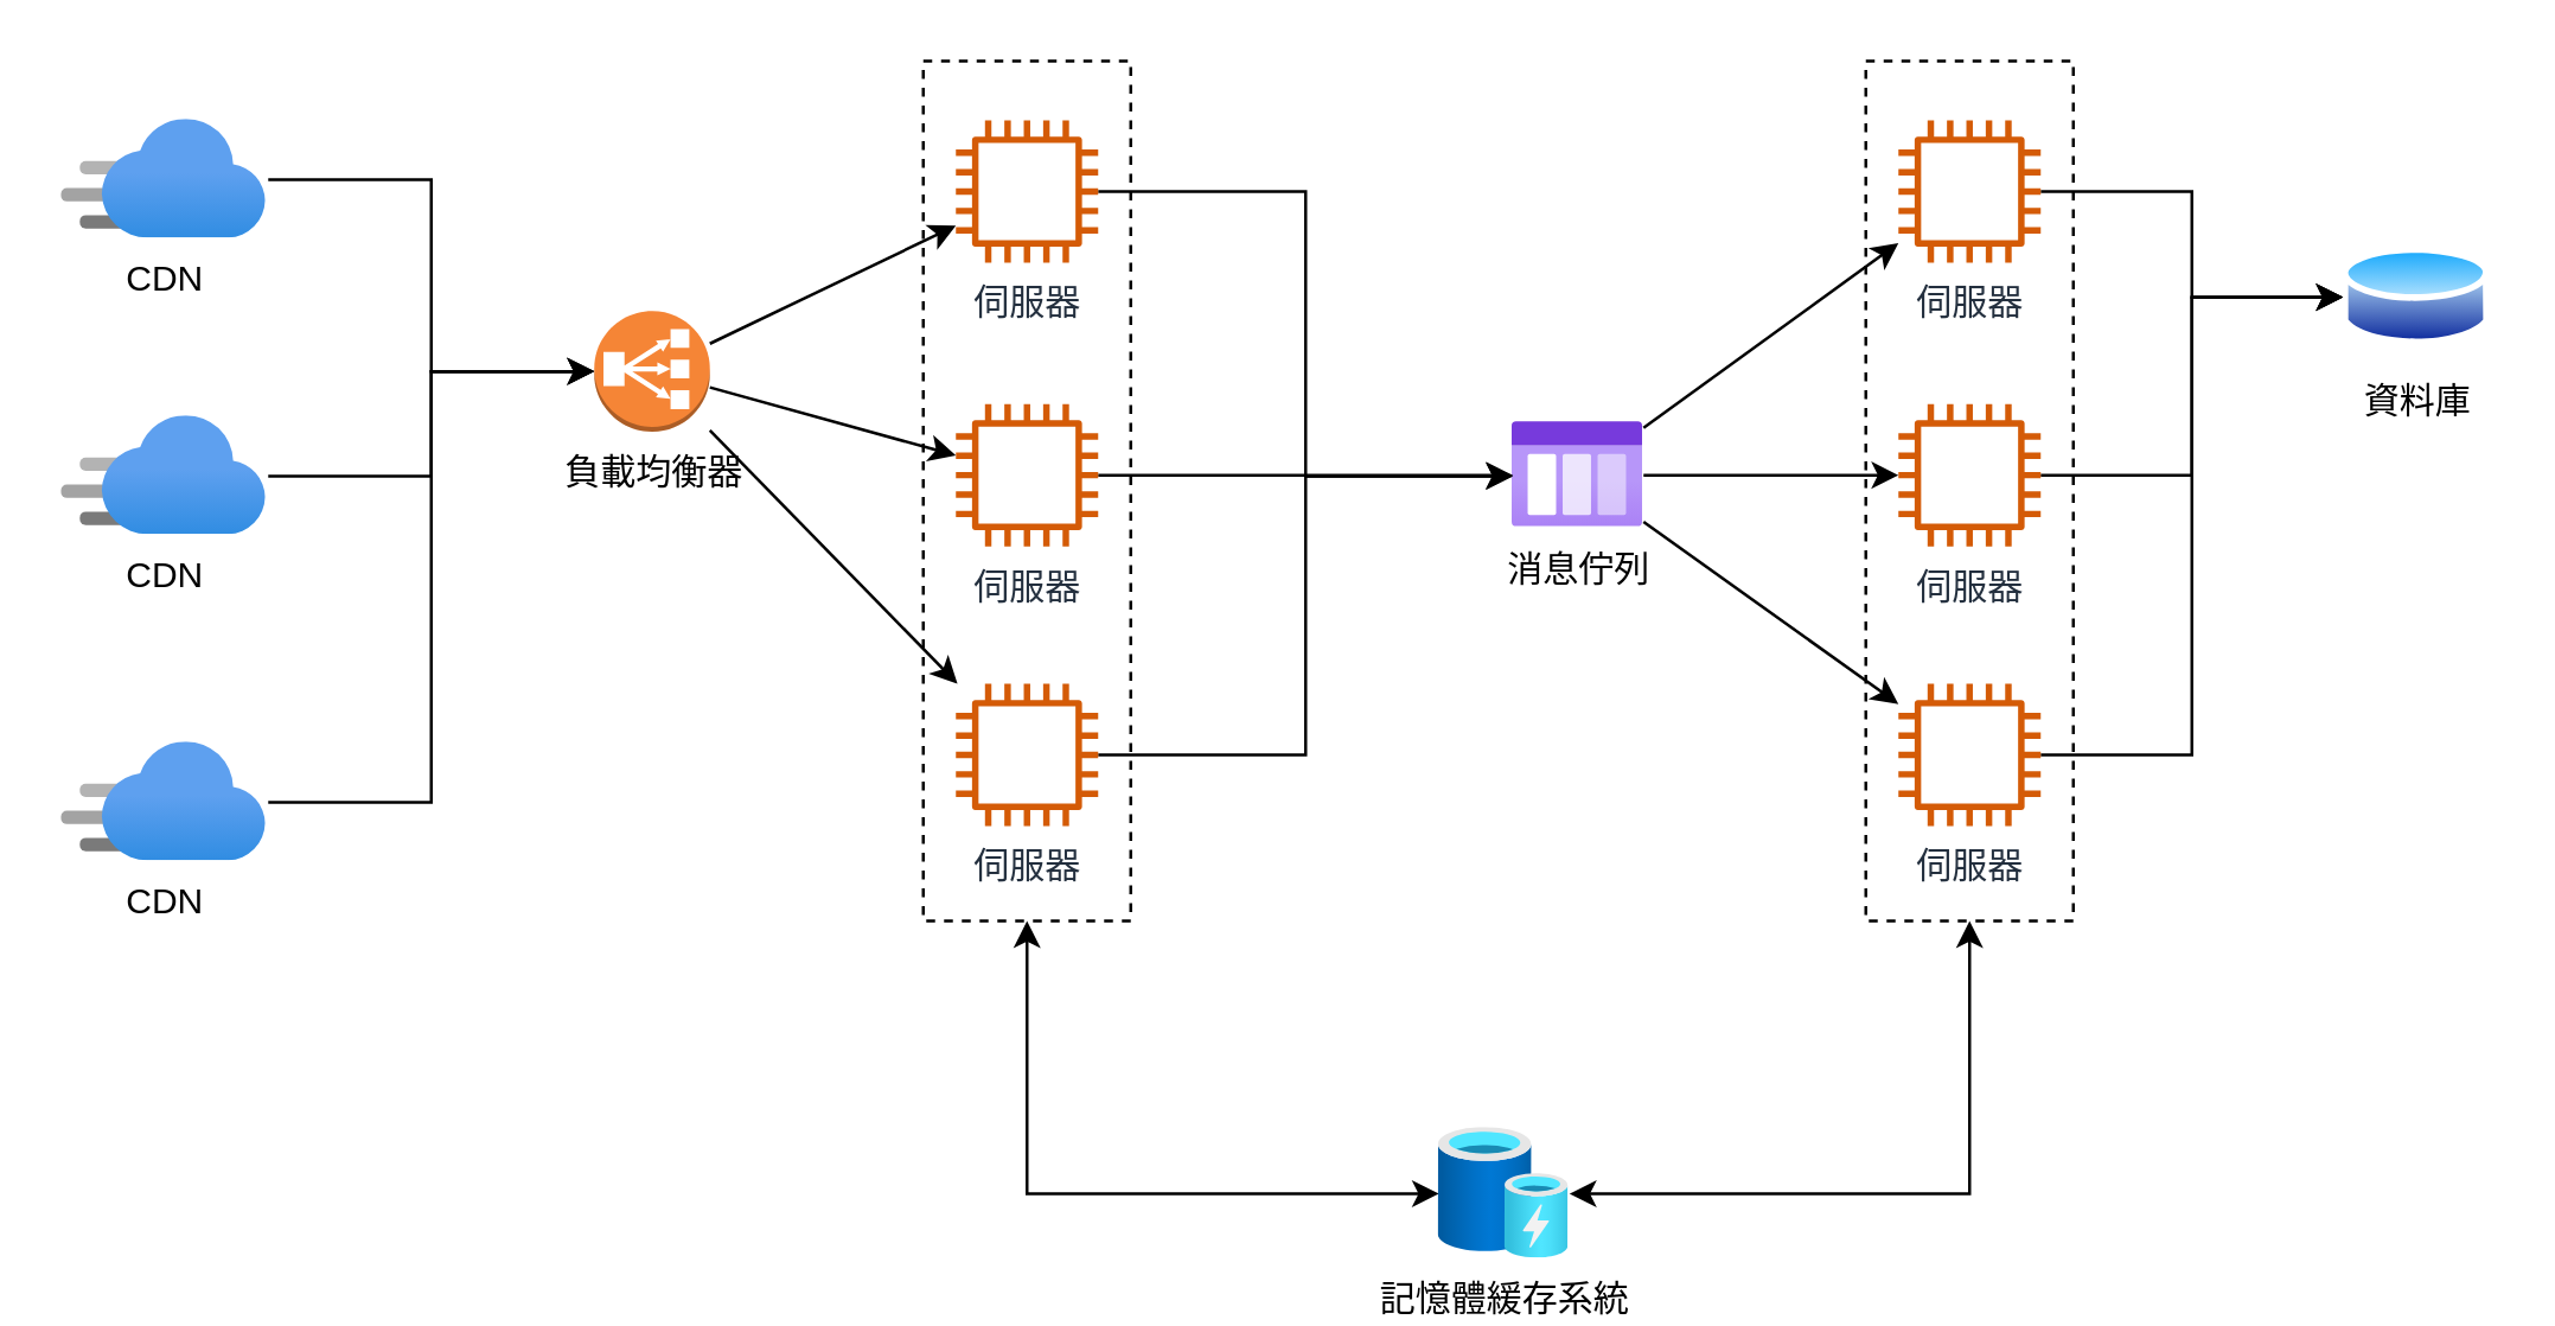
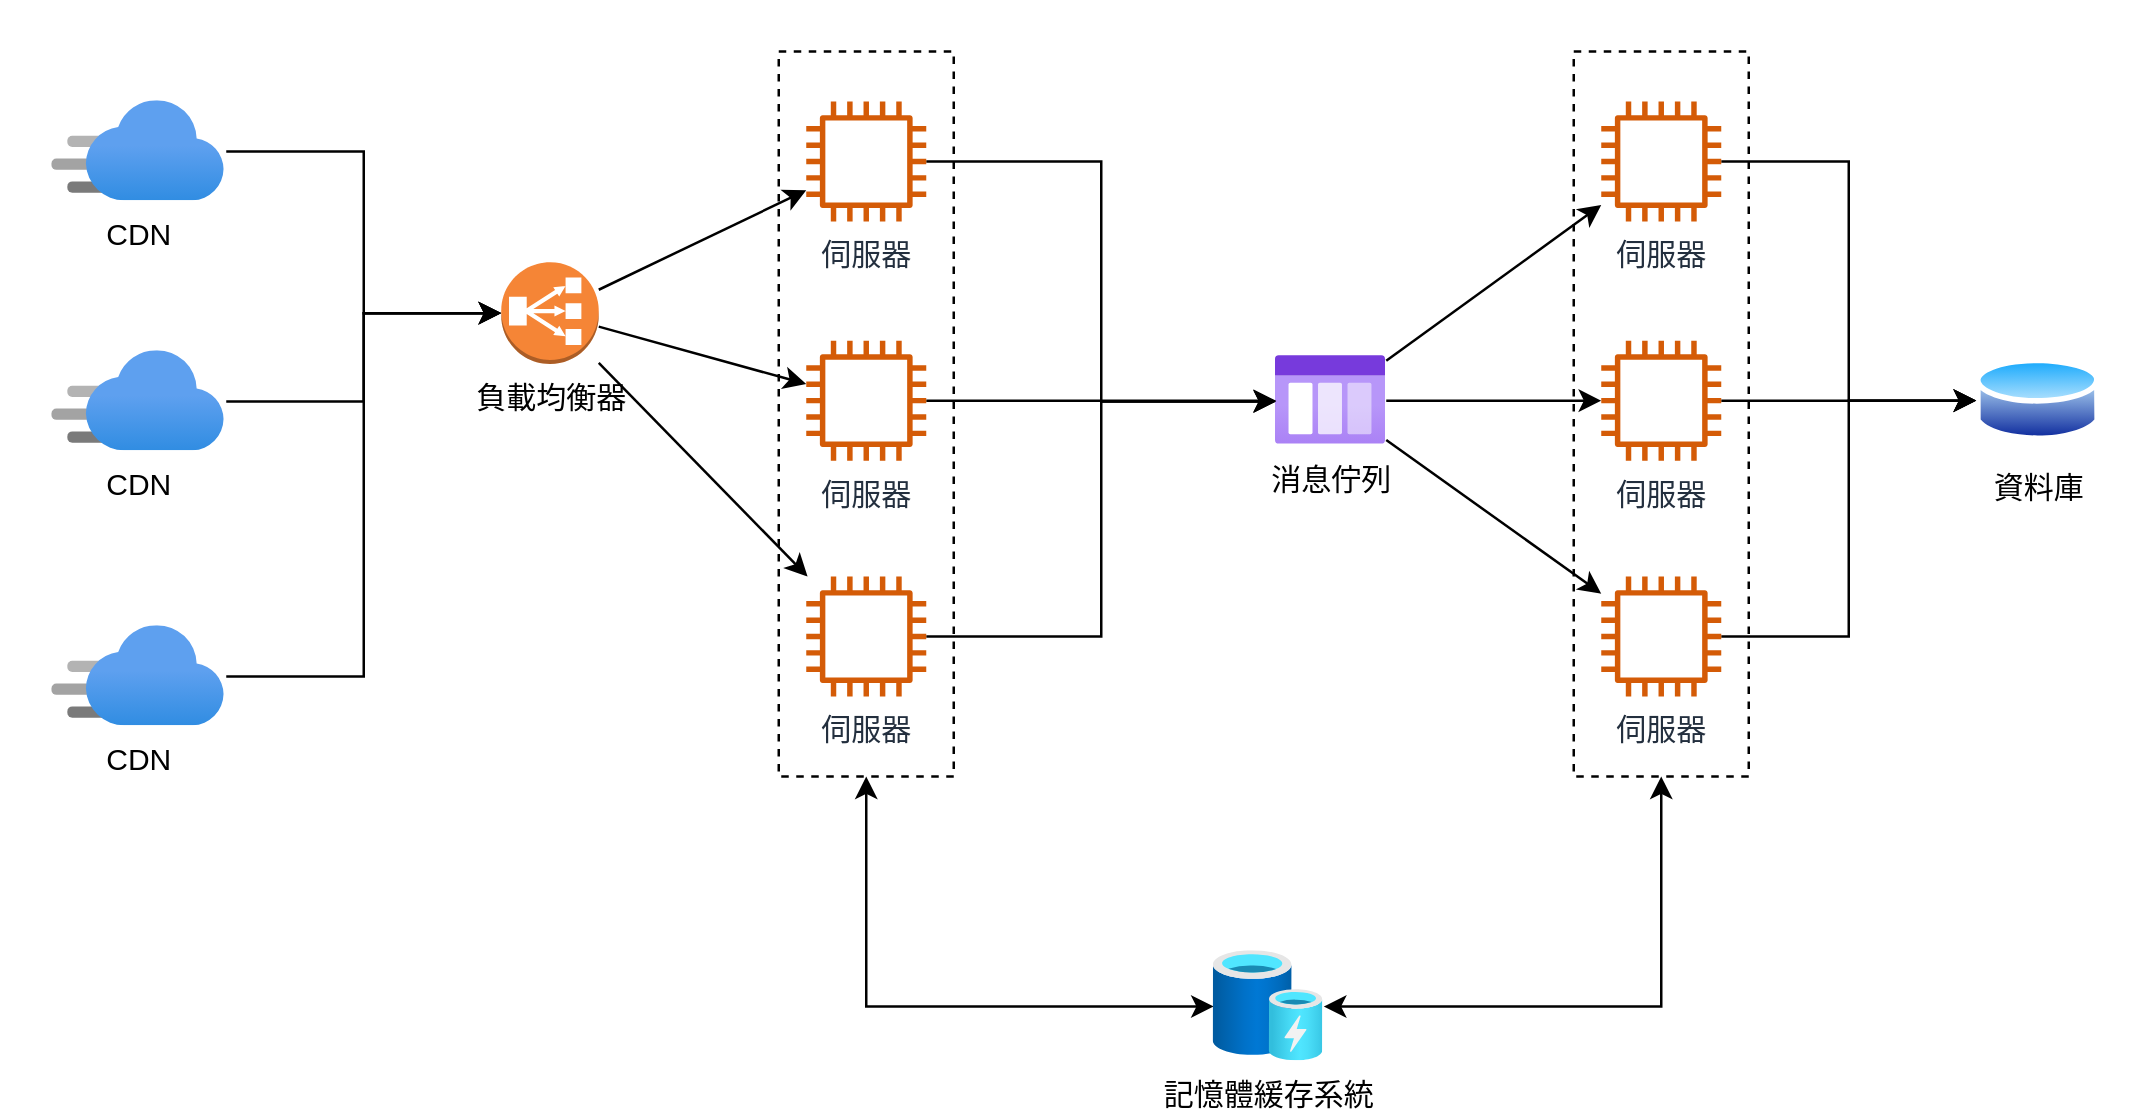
- <mxCell id="12" value="資料庫" style="aspect=fixed;perimeter=ellipsePerimeter;html=1;align=center;shadow=0;dashed=0;spacingTop=3;image;image=img/lib/active_directory/database.svg;" parent="1" vertex="1"><mxGeometry x="790" y="81.15" width="50" height="37" as="geometry" /></mxCell>
+ <mxCell id="12" value="資料庫" style="aspect=fixed;perimeter=ellipsePerimeter;html=1;align=center;shadow=0;dashed=0;spacingTop=3;image;image=img/lib/active_directory/database.svg;" parent="1" vertex="1"><mxGeometry x="790" y="141.15" width="50" height="37" as="geometry" /></mxCell>
